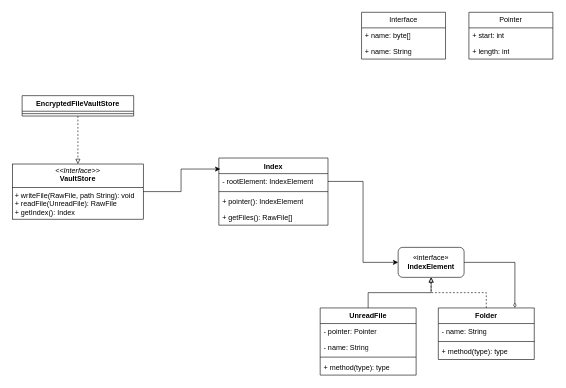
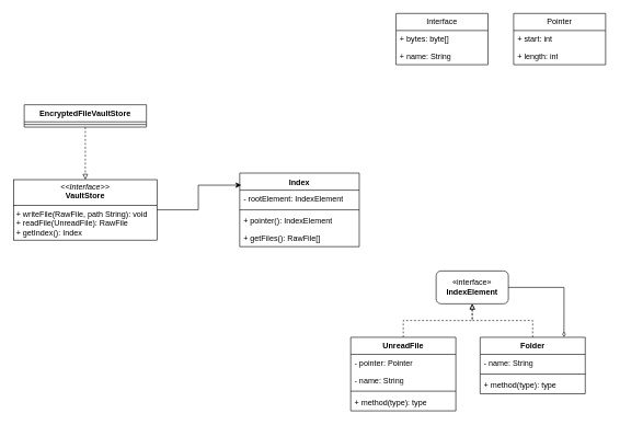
- <mxCell id="28" value="+ name: byte[]" style="text;strokeColor=none;fillColor=none;align=left;verticalAlign=top;spacingLeft=4;spacingRight=4;overflow=hidden;rotatable=0;points=[[0,0.5],[1,0.5]];portConstraint=eastwest;whiteSpace=wrap;html=1;" vertex="1" parent="27"><mxGeometry y="26" width="140" height="26" as="geometry" /></mxCell>
+ <mxCell id="28" value="+ bytes: byte[]" style="text;strokeColor=none;fillColor=none;align=left;verticalAlign=top;spacingLeft=4;spacingRight=4;overflow=hidden;rotatable=0;points=[[0,0.5],[1,0.5]];portConstraint=eastwest;whiteSpace=wrap;html=1;" vertex="1" parent="27"><mxGeometry y="26" width="140" height="26" as="geometry" /></mxCell>
- <mxCell id="30" style="edgeStyle=orthogonalEdgeStyle;rounded=0;orthogonalLoop=1;jettySize=auto;html=1;exitX=1;exitY=0.5;exitDx=0;exitDy=0;entryX=0;entryY=0.5;entryDx=0;entryDy=0;" edge="1" parent="1" source="7" target="25"><mxGeometry relative="1" as="geometry" /></mxCell>
- <mxCell id="21" style="edgeStyle=orthogonalEdgeStyle;rounded=0;orthogonalLoop=1;jettySize=auto;html=1;startArrow=none;startFill=0;dashed=0;endArrow=block;endFill=0;" edge="1" parent="1" source="16" target="25"><mxGeometry relative="1" as="geometry"><mxPoint x="678" y="429" as="targetPoint" /></mxGeometry></mxCell>
+ <mxCell id="21" style="edgeStyle=orthogonalEdgeStyle;rounded=0;orthogonalLoop=1;jettySize=auto;html=1;startArrow=none;startFill=0;dashed=1;endArrow=block;endFill=0;" edge="1" parent="1" source="16" target="25"><mxGeometry relative="1" as="geometry"><mxPoint x="678" y="429" as="targetPoint" /></mxGeometry></mxCell>
